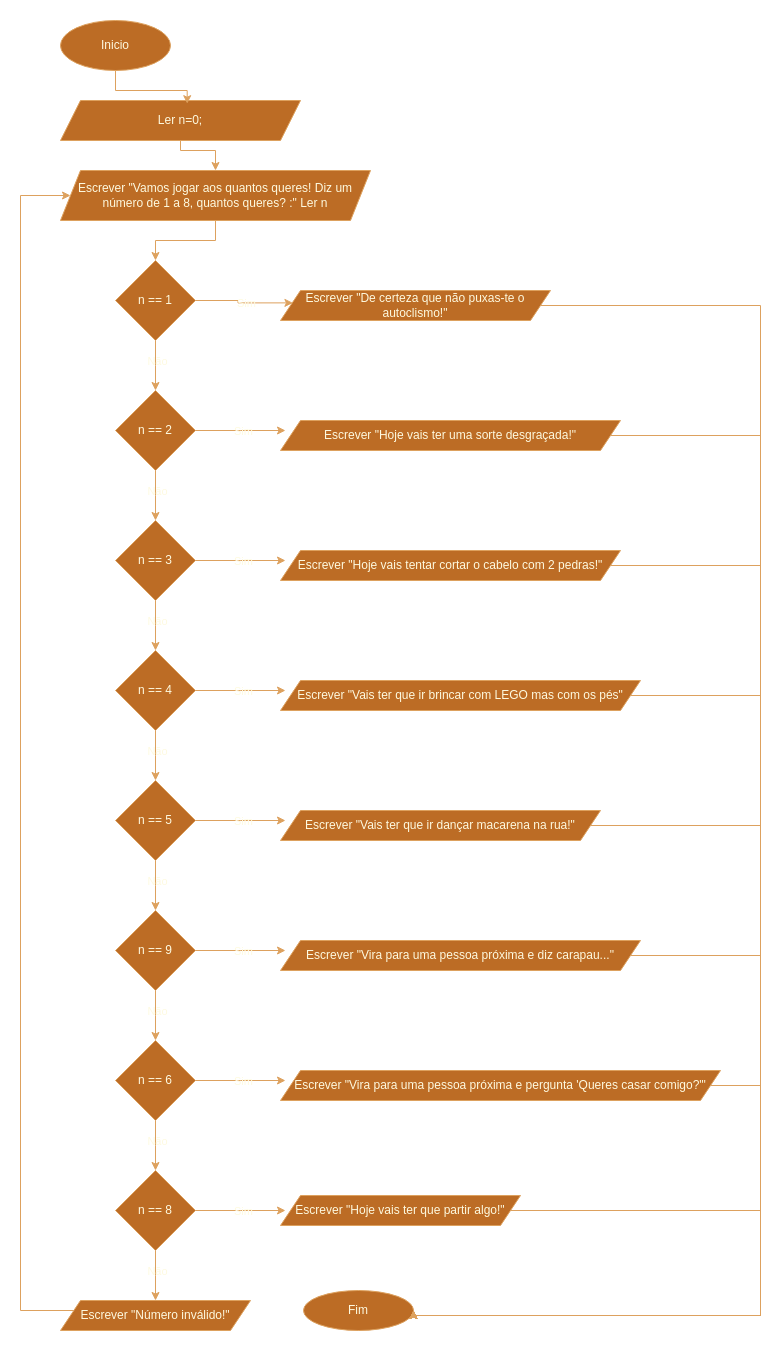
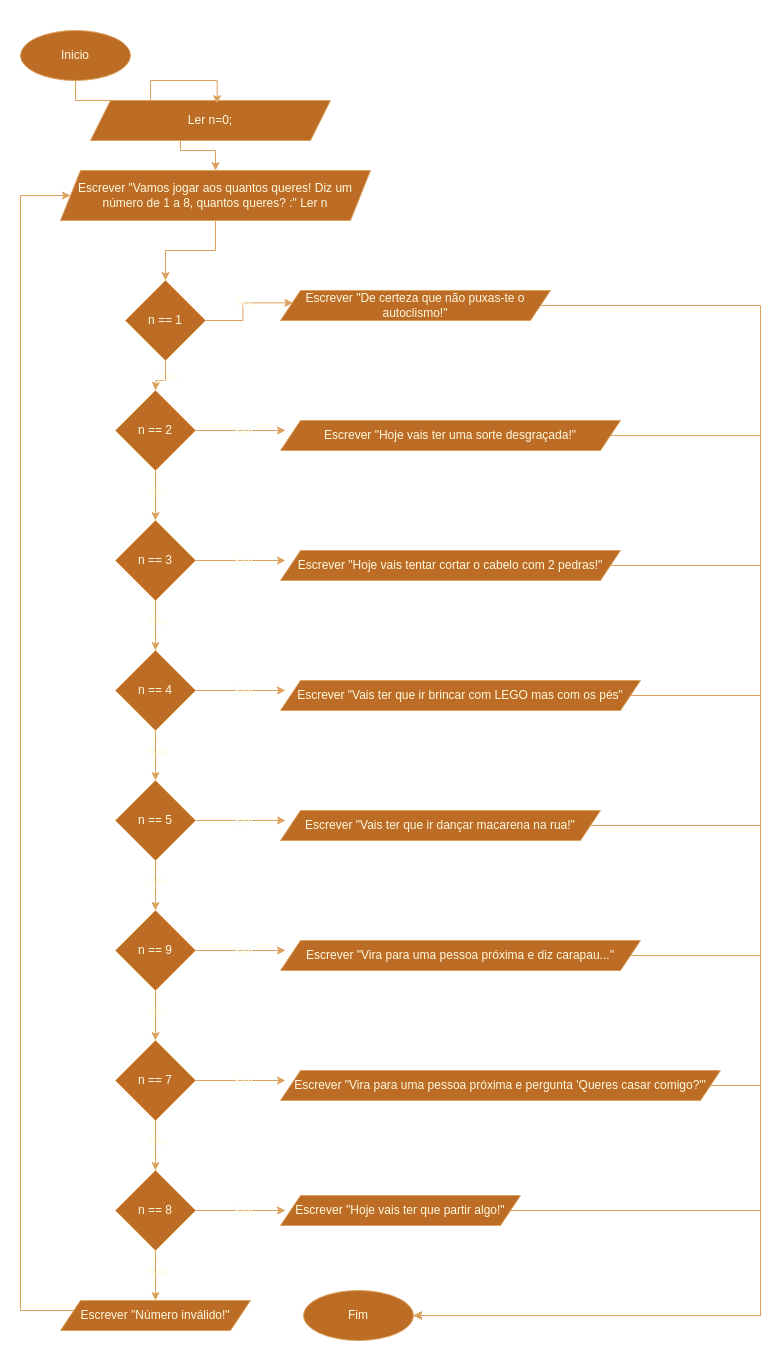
- <mxCell id="2" value="Inicio" style="ellipse;whiteSpace=wrap;html=1;labelBackgroundColor=none;fillColor=#BC6C25;strokeColor=#DDA15E;fontColor=#FEFAE0;" vertex="1" parent="1"><mxGeometry x="60" y="20" width="110" height="50" as="geometry" /></mxCell>
+ <mxCell id="2" value="Inicio" style="ellipse;whiteSpace=wrap;html=1;labelBackgroundColor=none;fillColor=#BC6C25;strokeColor=#DDA15E;fontColor=#FEFAE0;" vertex="1" parent="1"><mxGeometry x="20" y="30" width="110" height="50" as="geometry" /></mxCell>
- <mxCell id="4" value="Ler n=0;" style="shape=parallelogram;perimeter=parallelogramPerimeter;whiteSpace=wrap;html=1;fixedSize=1;labelBackgroundColor=none;fillColor=#BC6C25;strokeColor=#DDA15E;fontColor=#FEFAE0;" vertex="1" parent="1"><mxGeometry x="60" y="100" width="240" height="40" as="geometry" /></mxCell>
+ <mxCell id="4" value="Ler n=0;" style="shape=parallelogram;perimeter=parallelogramPerimeter;whiteSpace=wrap;html=1;fixedSize=1;labelBackgroundColor=none;fillColor=#BC6C25;strokeColor=#DDA15E;fontColor=#FEFAE0;" vertex="1" parent="1"><mxGeometry x="90" y="100" width="240" height="40" as="geometry" /></mxCell>
- <mxCell id="13" value="n == 1" style="rhombus;whiteSpace=wrap;html=1;labelBackgroundColor=none;fillColor=#BC6C25;strokeColor=#DDA15E;fontColor=#FEFAE0;" vertex="1" parent="1"><mxGeometry x="115" y="260" width="80" height="80" as="geometry" /></mxCell>
+ <mxCell id="13" value="n == 1" style="rhombus;whiteSpace=wrap;html=1;labelBackgroundColor=none;fillColor=#BC6C25;strokeColor=#DDA15E;fontColor=#FEFAE0;" vertex="1" parent="1"><mxGeometry x="125" y="280" width="80" height="80" as="geometry" /></mxCell>
- <mxCell id="43" value="n == 6" style="rhombus;whiteSpace=wrap;html=1;labelBackgroundColor=none;fillColor=#BC6C25;strokeColor=#DDA15E;fontColor=#FEFAE0;" vertex="1" parent="1"><mxGeometry x="115" y="1040" width="80" height="80" as="geometry" /></mxCell>
+ <mxCell id="43" value="n == 7" style="rhombus;whiteSpace=wrap;html=1;labelBackgroundColor=none;fillColor=#BC6C25;strokeColor=#DDA15E;fontColor=#FEFAE0;" vertex="1" parent="1"><mxGeometry x="115" y="1040" width="80" height="80" as="geometry" /></mxCell>
- <mxCell id="8" value="Fim" style="ellipse;whiteSpace=wrap;html=1;labelBackgroundColor=none;fillColor=#BC6C25;strokeColor=#DDA15E;fontColor=#FEFAE0;" vertex="1" parent="1"><mxGeometry x="303" y="1290" width="110" height="40" as="geometry" /></mxCell>
+ <mxCell id="8" value="Fim" style="ellipse;whiteSpace=wrap;html=1;labelBackgroundColor=none;fillColor=#BC6C25;strokeColor=#DDA15E;fontColor=#FEFAE0;" vertex="1" parent="1"><mxGeometry x="303" y="1290" width="110" height="50" as="geometry" /></mxCell>
